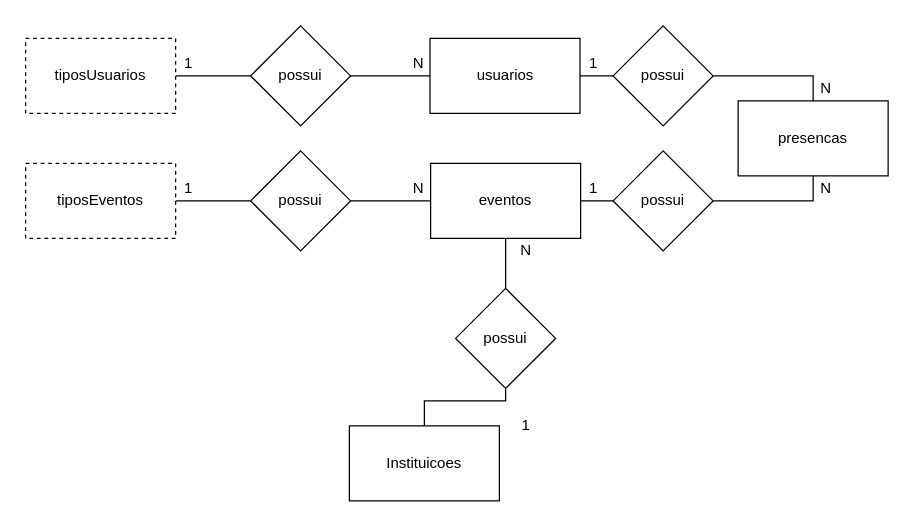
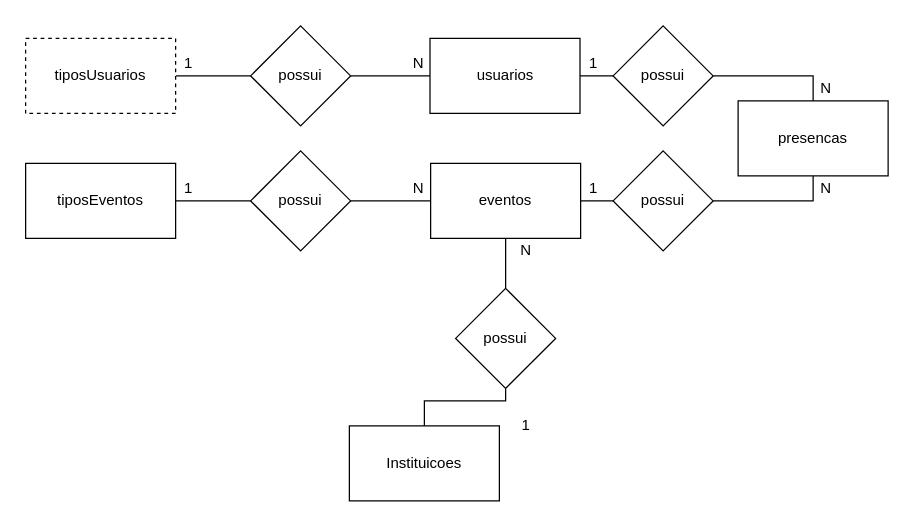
- <mxCell id="9" value="tiposEventos" style="rounded=0;whiteSpace=wrap;html=1;dashed=1;" vertex="1" parent="1"><mxGeometry x="20" y="130" width="120" height="60" as="geometry" /></mxCell>
+ <mxCell id="9" value="tiposEventos" style="rounded=0;whiteSpace=wrap;html=1;" vertex="1" parent="1"><mxGeometry x="20" y="130" width="120" height="60" as="geometry" /></mxCell>
